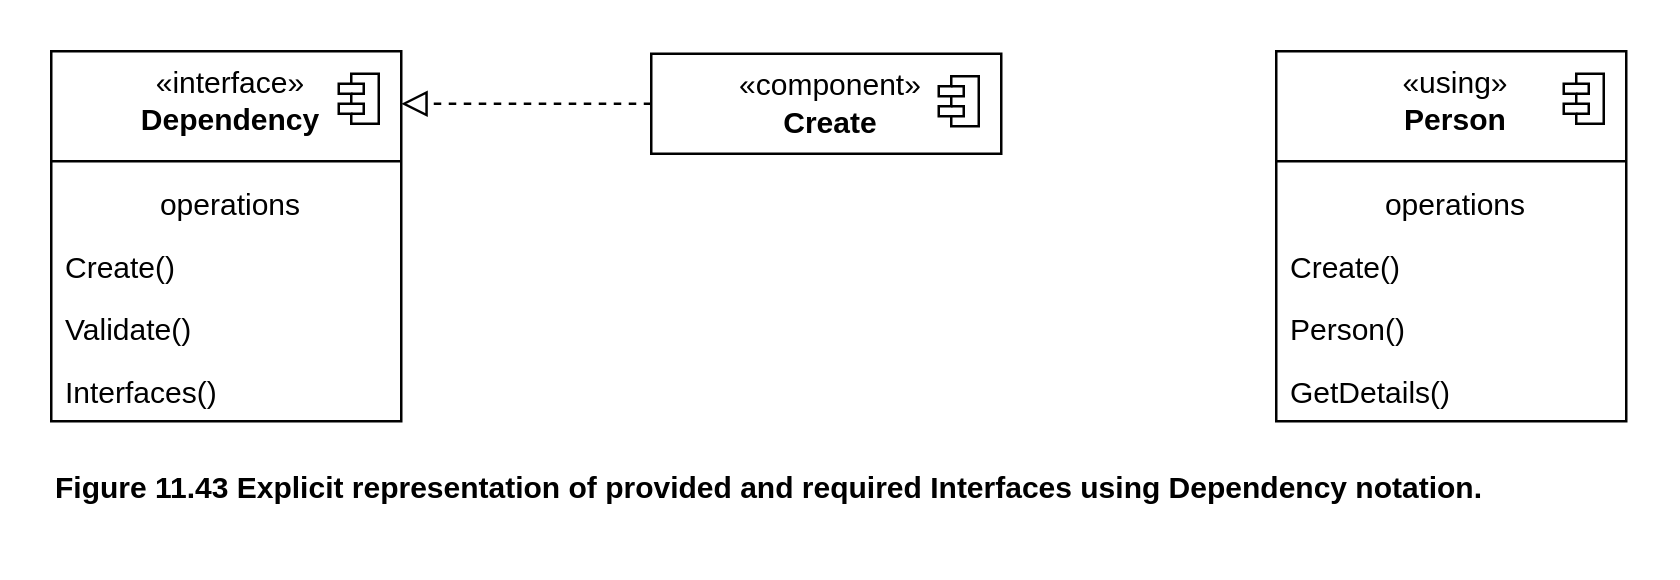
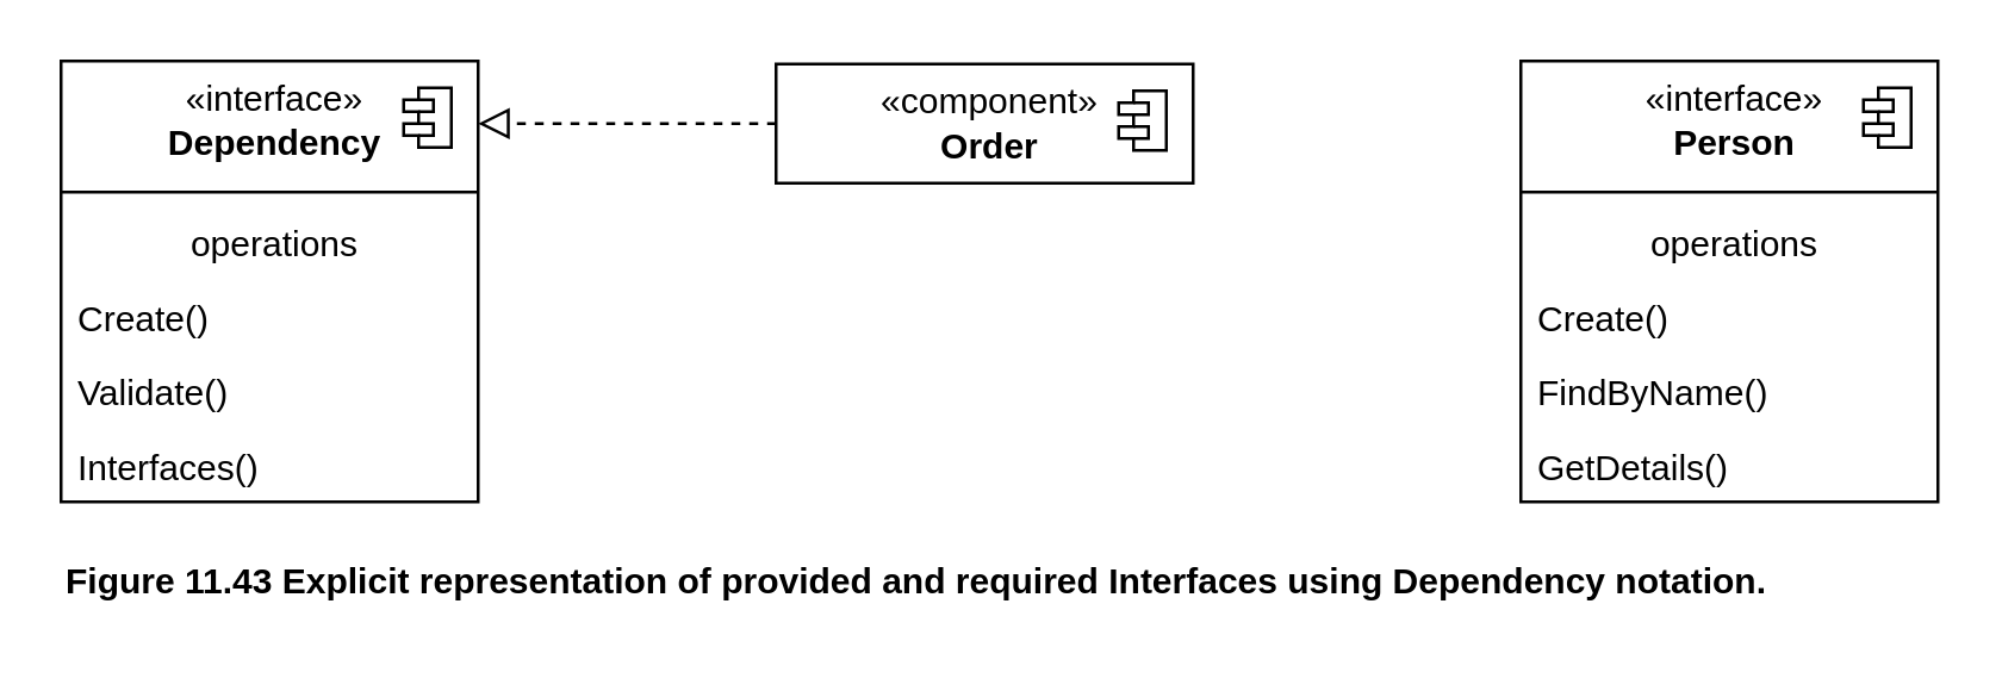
- <mxCell id="11" value="«using»&lt;br&gt;&lt;b&gt;Person&lt;/b&gt;" style="html=1;align=center;spacingLeft=4;verticalAlign=middle;strokeColor=none;fillColor=none;whiteSpace=wrap;" vertex="1" parent="10"><mxGeometry width="140" height="40" as="geometry" /></mxCell>
+ <mxCell id="11" value="«interface»&lt;br&gt;&lt;b&gt;Person&lt;/b&gt;" style="html=1;align=center;spacingLeft=4;verticalAlign=middle;strokeColor=none;fillColor=none;whiteSpace=wrap;" vertex="1" parent="10"><mxGeometry width="140" height="40" as="geometry" /></mxCell>
- <mxCell id="19" value="«component»&lt;br&gt;&lt;b&gt;Create&lt;/b&gt;" style="html=1;align=center;spacingLeft=4;verticalAlign=middle;strokeColor=none;fillColor=none;whiteSpace=wrap;" vertex="1" parent="18"><mxGeometry width="140" height="40" as="geometry" /></mxCell>
+ <mxCell id="19" value="«component»&lt;br&gt;&lt;b&gt;Order&lt;/b&gt;" style="html=1;align=center;spacingLeft=4;verticalAlign=middle;strokeColor=none;fillColor=none;whiteSpace=wrap;" vertex="1" parent="18"><mxGeometry width="140" height="40" as="geometry" /></mxCell>
- <mxCell id="16" value="Person()" style="html=1;align=left;spacingLeft=4;verticalAlign=top;strokeColor=none;fillColor=none;whiteSpace=wrap;" vertex="1" parent="10"><mxGeometry y="98" width="140" height="25" as="geometry" /></mxCell>
+ <mxCell id="16" value="FindByName()" style="html=1;align=left;spacingLeft=4;verticalAlign=top;strokeColor=none;fillColor=none;whiteSpace=wrap;" vertex="1" parent="10"><mxGeometry y="98" width="140" height="25" as="geometry" /></mxCell>
